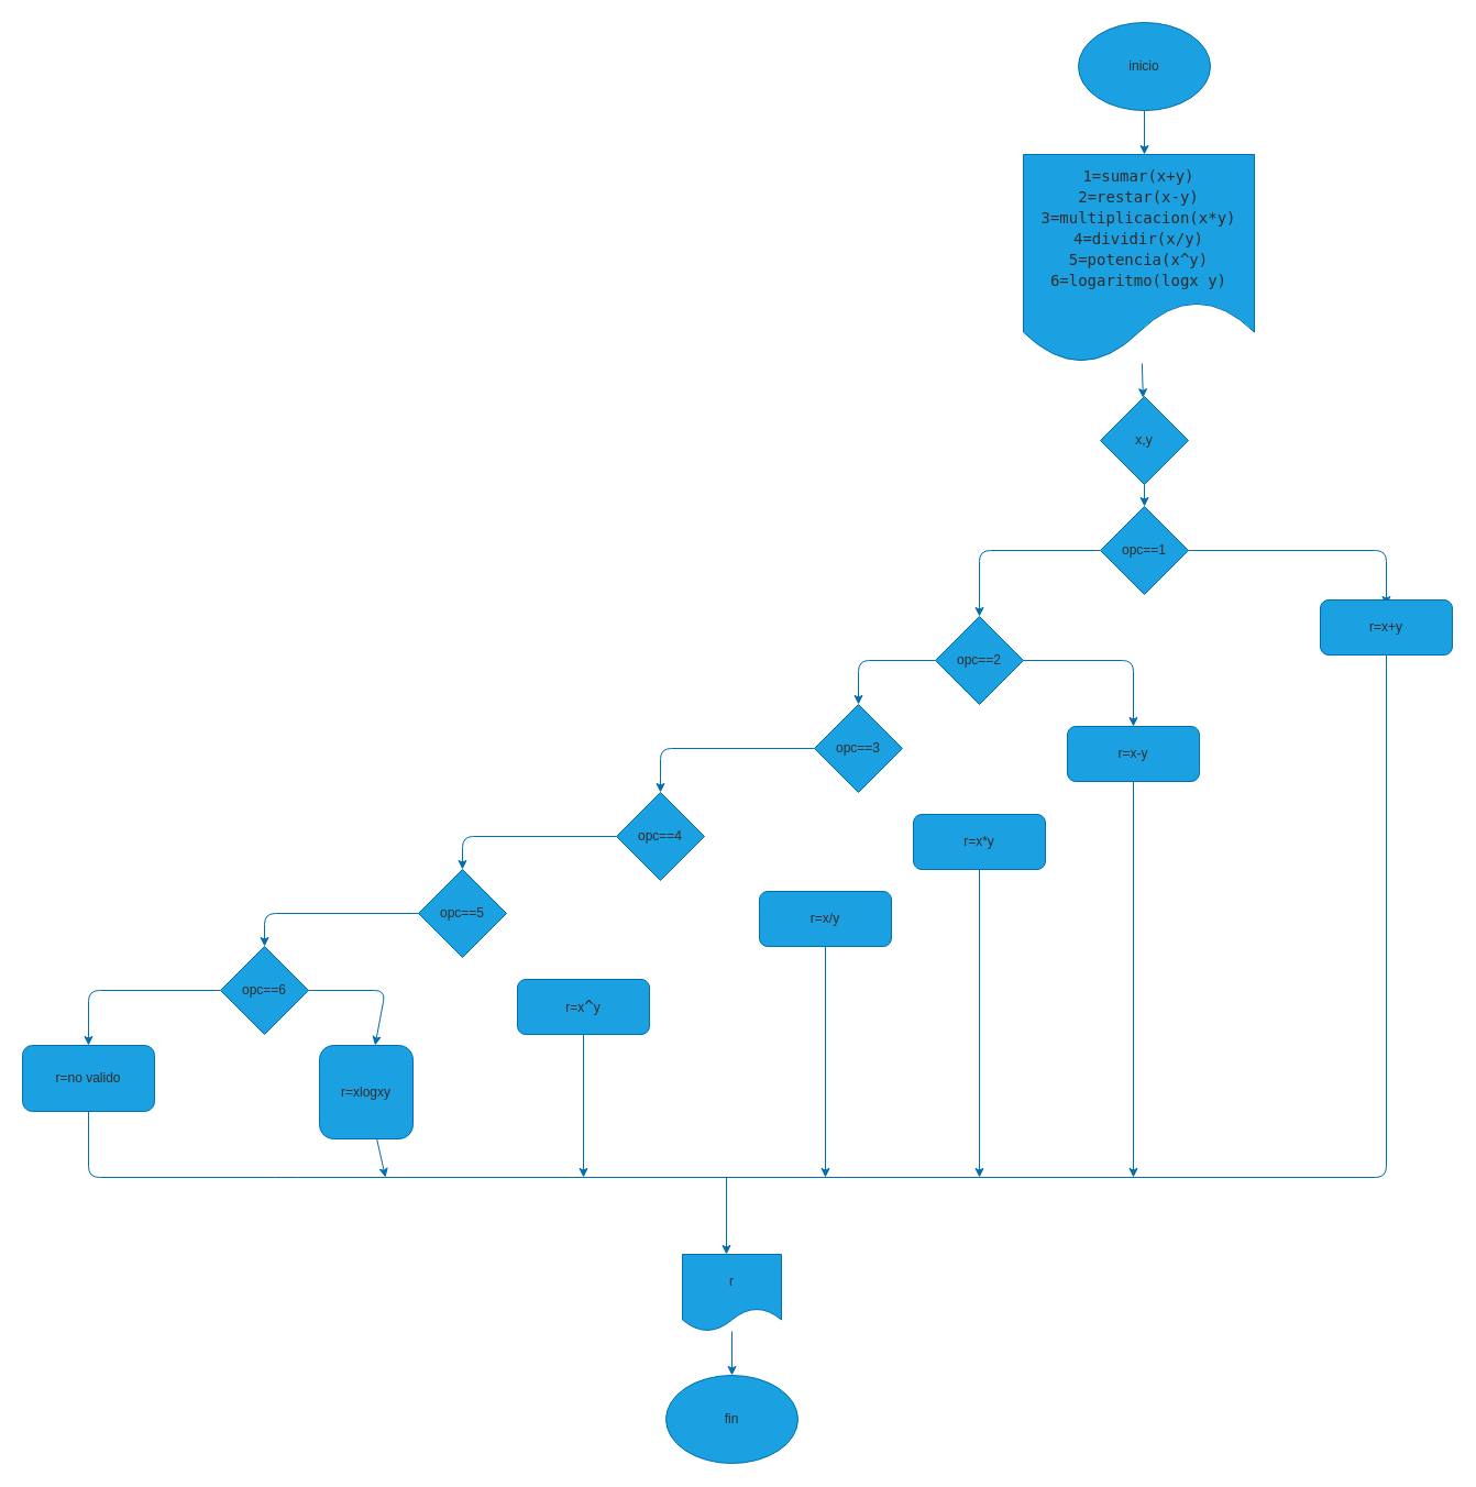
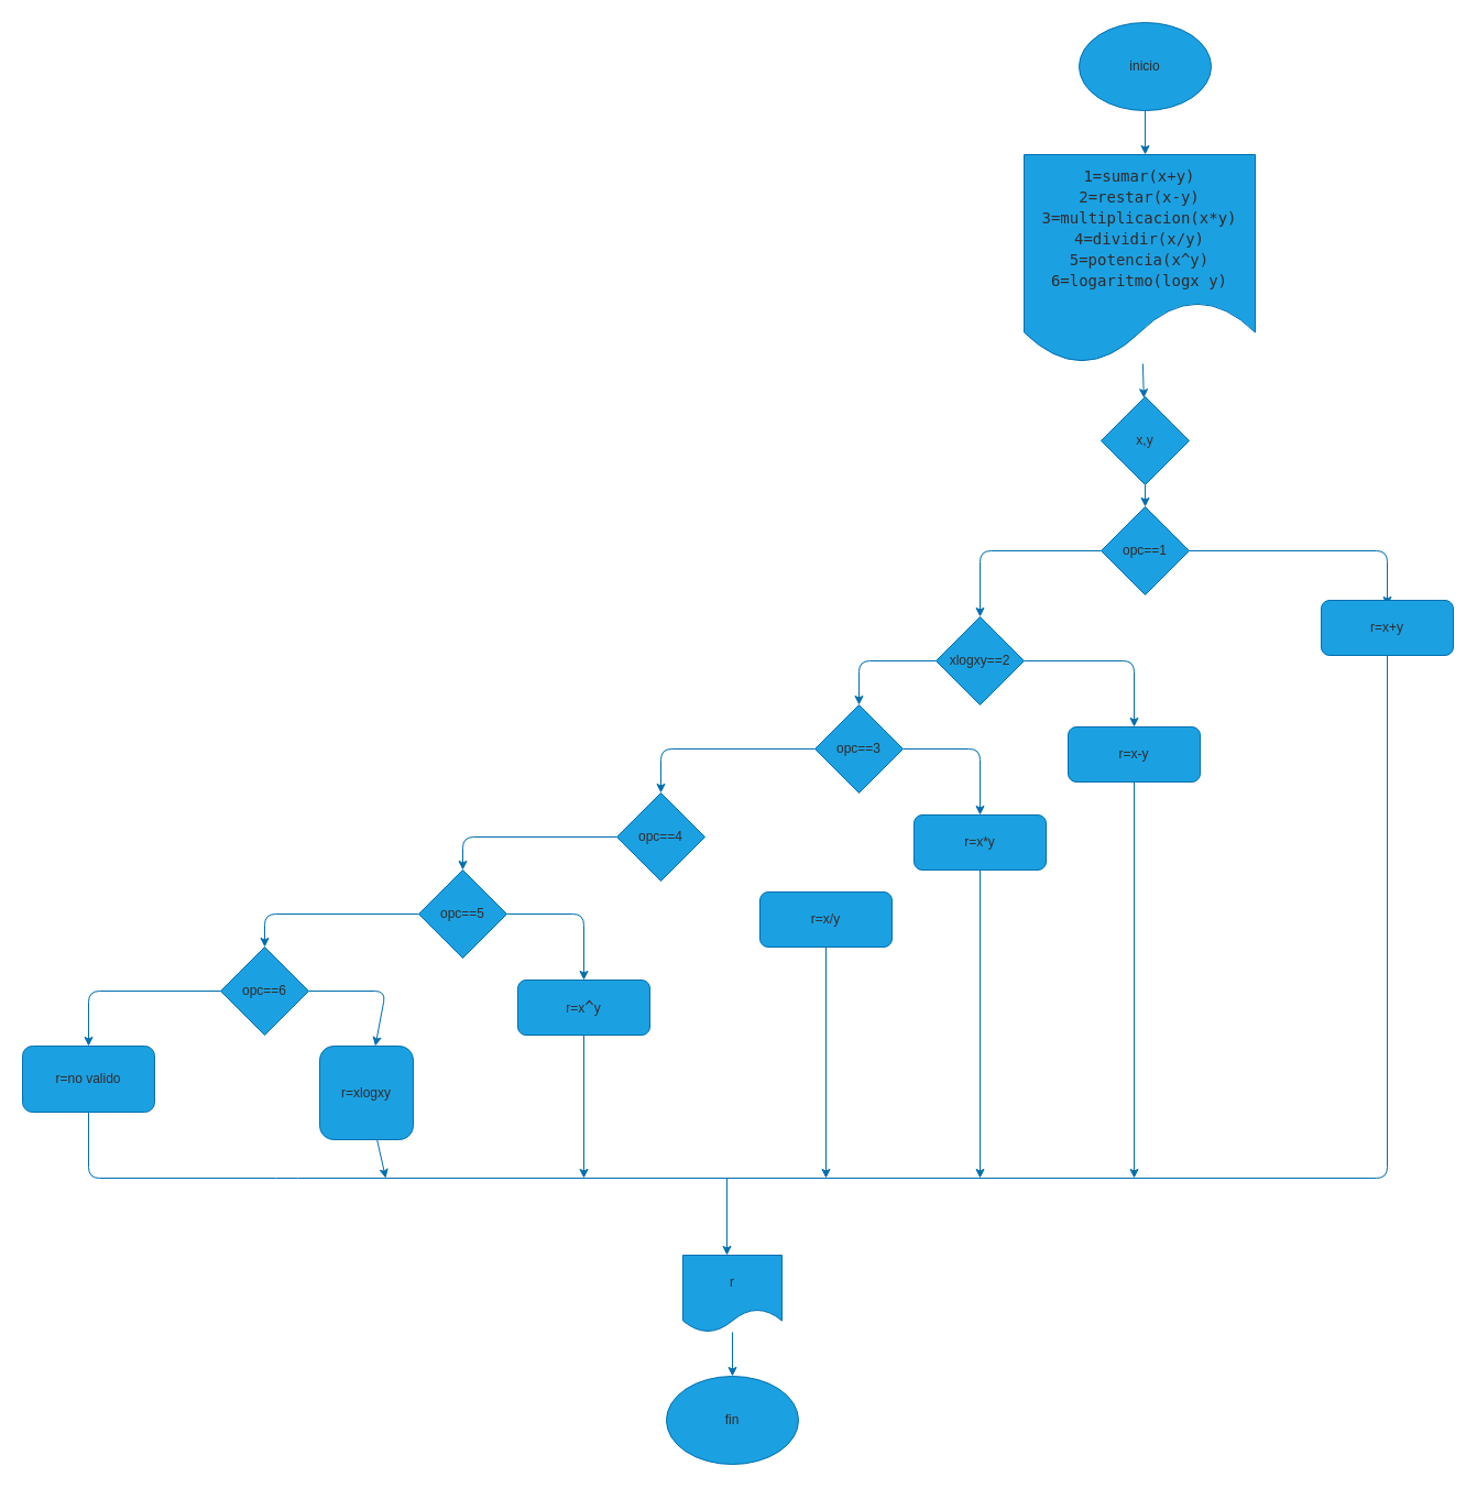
- <mxCell id="16" value="&lt;span style=&quot;font-family: Helvetica; font-size: 12px; font-style: normal; font-variant-ligatures: normal; font-variant-caps: normal; font-weight: 400; letter-spacing: normal; orphans: 2; text-align: center; text-indent: 0px; text-transform: none; widows: 2; word-spacing: 0px; -webkit-text-stroke-width: 0px; text-decoration-thickness: initial; text-decoration-style: initial; text-decoration-color: initial; float: none; display: inline !important;&quot;&gt;opc==2&lt;/span&gt;" style="rhombus;whiteSpace=wrap;html=1;labelBackgroundColor=none;labelBorderColor=none;fillColor=#1ba1e2;fontColor=#312b2b;strokeColor=#006EAF;" vertex="1" parent="1"><mxGeometry x="850" y="560" width="80" height="80" as="geometry" /></mxCell>
+ <mxCell id="16" value="&lt;span style=&quot;font-family: Helvetica; font-size: 12px; font-style: normal; font-variant-ligatures: normal; font-variant-caps: normal; font-weight: 400; letter-spacing: normal; orphans: 2; text-align: center; text-indent: 0px; text-transform: none; widows: 2; word-spacing: 0px; -webkit-text-stroke-width: 0px; text-decoration-thickness: initial; text-decoration-style: initial; text-decoration-color: initial; float: none; display: inline !important;&quot;&gt;xlogxy==2&lt;/span&gt;" style="rhombus;whiteSpace=wrap;html=1;labelBackgroundColor=none;labelBorderColor=none;fillColor=#1ba1e2;fontColor=#312b2b;strokeColor=#006EAF;" vertex="1" parent="1"><mxGeometry x="850" y="560" width="80" height="80" as="geometry" /></mxCell>
+ <mxCell id="17" style="edgeStyle=none;html=1;fillColor=#1ba1e2;strokeColor=#006EAF;labelBackgroundColor=none;fontColor=#312b2b;" edge="1" parent="1" source="18" target="20"><mxGeometry relative="1" as="geometry"><Array as="points"><mxPoint x="890" y="680" /></Array></mxGeometry></mxCell>
+ <mxCell id="26" style="edgeStyle=none;html=1;fillColor=#1ba1e2;strokeColor=#006EAF;labelBackgroundColor=none;fontColor=#312b2b;" edge="1" source="27" target="29" parent="1"><mxGeometry relative="1" as="geometry"><Array as="points"><mxPoint x="530" y="830" /></Array></mxGeometry></mxCell>
